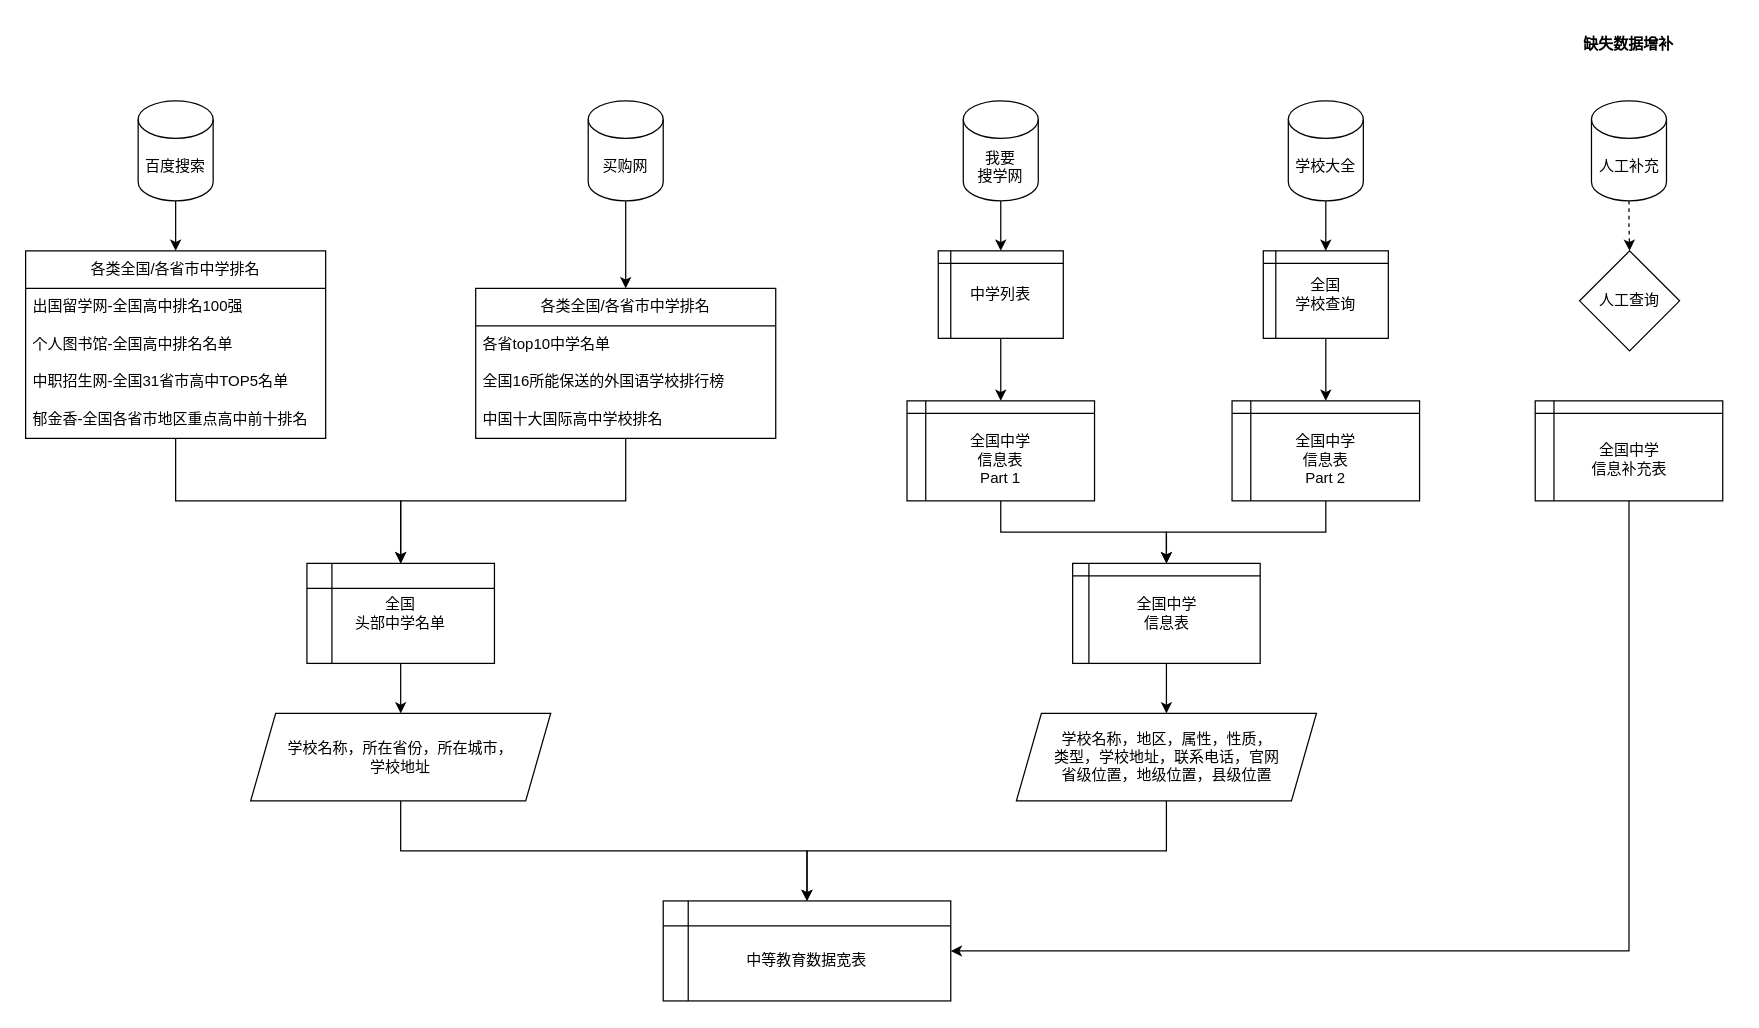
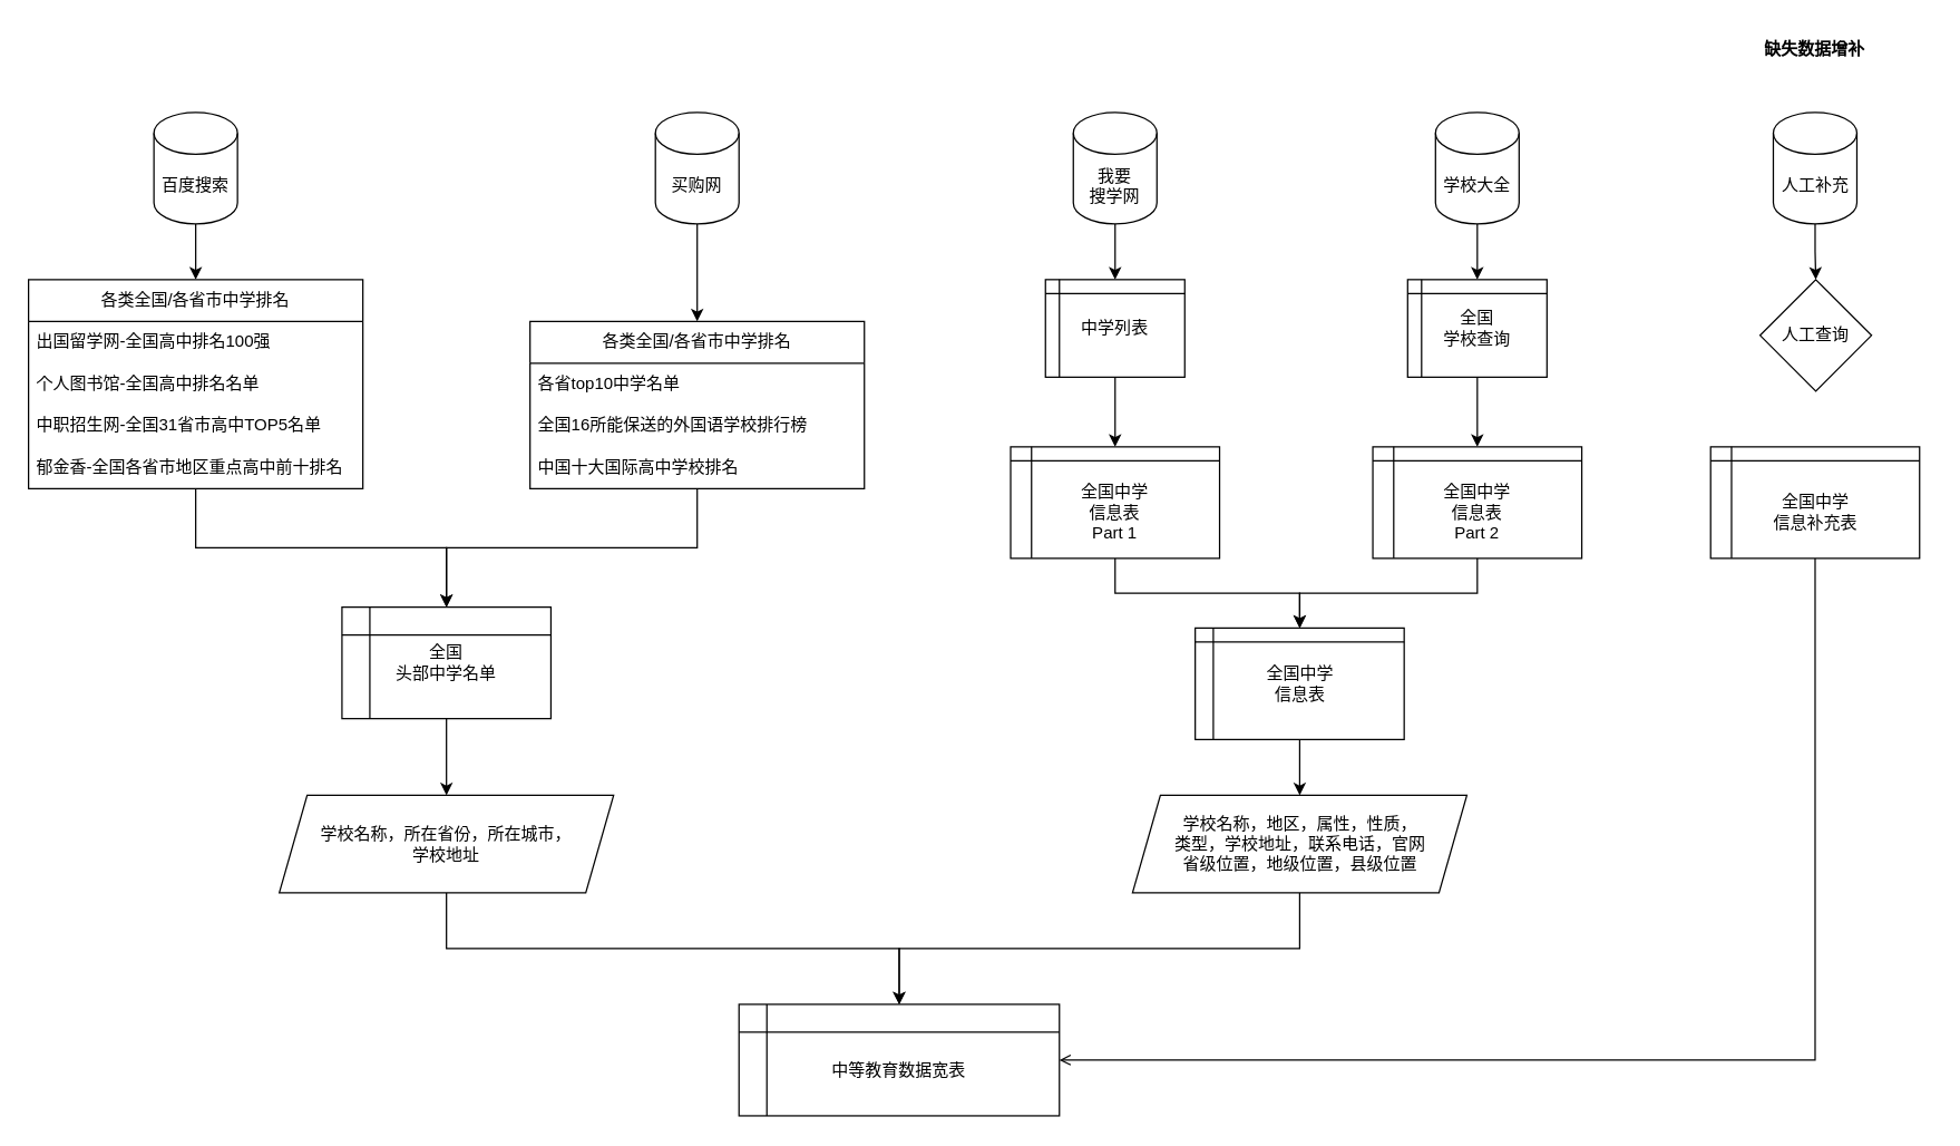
- <mxCell id="38" style="edgeStyle=orthogonalEdgeStyle;rounded=0;orthogonalLoop=1;jettySize=auto;html=1;exitX=0.5;exitY=1;exitDx=0;exitDy=0;exitPerimeter=0;dashed=1;" parent="1" source="39" target="40" edge="1"><mxGeometry relative="1" as="geometry" /></mxCell>
+ <mxCell id="38" style="edgeStyle=orthogonalEdgeStyle;rounded=0;orthogonalLoop=1;jettySize=auto;html=1;exitX=0.5;exitY=1;exitDx=0;exitDy=0;exitPerimeter=0;" parent="1" source="39" target="40" edge="1"><mxGeometry relative="1" as="geometry" /></mxCell>
- <mxCell id="16" value="全国&lt;br&gt;头部中学名单" style="shape=internalStorage;whiteSpace=wrap;html=1;backgroundOutline=1;" parent="1" vertex="1"><mxGeometry x="245" y="450" width="150" height="80" as="geometry" /></mxCell>
+ <mxCell id="16" value="全国&lt;br&gt;头部中学名单" style="shape=internalStorage;whiteSpace=wrap;html=1;backgroundOutline=1;" parent="1" vertex="1"><mxGeometry x="245" y="435" width="150" height="80" as="geometry" /></mxCell>
- <mxCell id="41" style="edgeStyle=orthogonalEdgeStyle;rounded=0;orthogonalLoop=1;jettySize=auto;html=1;exitX=0.5;exitY=1;exitDx=0;exitDy=0;entryX=1;entryY=0.5;entryDx=0;entryDy=0;" parent="1" source="42" target="43" edge="1"><mxGeometry relative="1" as="geometry" /></mxCell>
+ <mxCell id="41" style="edgeStyle=orthogonalEdgeStyle;rounded=0;orthogonalLoop=1;jettySize=auto;html=1;exitX=0.5;exitY=1;exitDx=0;exitDy=0;entryX=1;entryY=0.5;entryDx=0;entryDy=0;endArrow=open;" parent="1" source="42" target="43" edge="1"><mxGeometry relative="1" as="geometry" /></mxCell>
